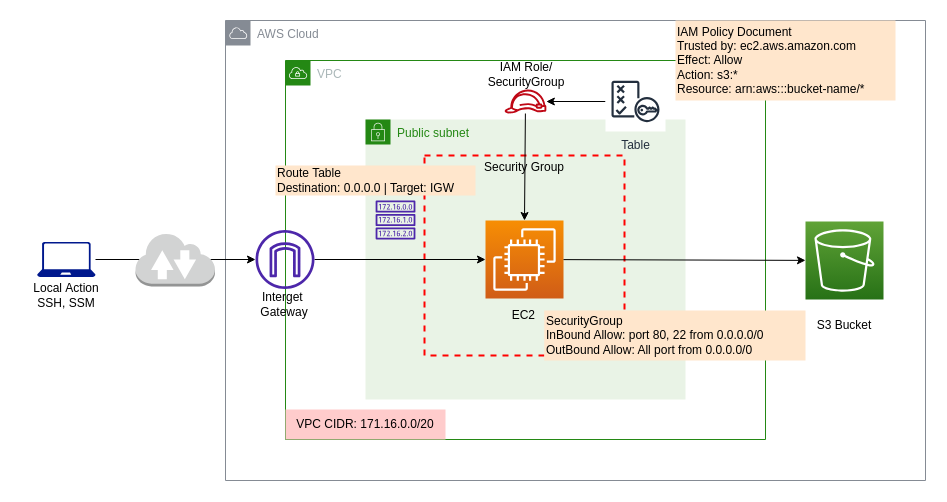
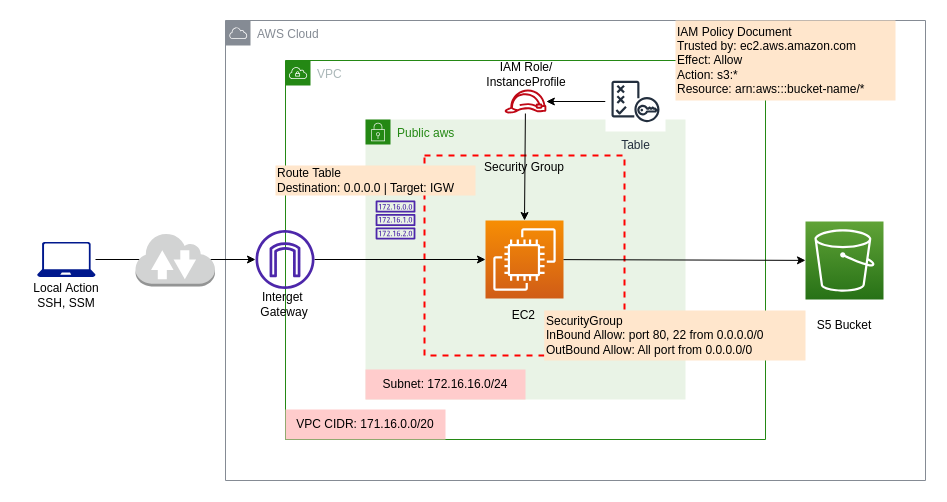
- <mxCell id="28" value="IAM Role/ SecurityGroup" style="text;html=1;strokeColor=none;fillColor=none;align=center;verticalAlign=middle;whiteSpace=wrap;rounded=0;" parent="2" vertex="1"><mxGeometry x="466" y="39" width="80" height="30" as="geometry" /></mxCell>
+ <mxCell id="28" value="IAM Role/ InstanceProfile" style="text;html=1;strokeColor=none;fillColor=none;align=center;verticalAlign=middle;whiteSpace=wrap;rounded=0;" parent="2" vertex="1"><mxGeometry x="466" y="39" width="80" height="30" as="geometry" /></mxCell>
- <mxCell id="7" value="Public subnet" style="points=[[0,0],[0.25,0],[0.5,0],[0.75,0],[1,0],[1,0.25],[1,0.5],[1,0.75],[1,1],[0.75,1],[0.5,1],[0.25,1],[0,1],[0,0.75],[0,0.5],[0,0.25]];outlineConnect=0;gradientColor=none;html=1;whiteSpace=wrap;fontSize=12;fontStyle=0;container=1;pointerEvents=0;collapsible=0;recursiveResize=0;shape=mxgraph.aws4.group;grIcon=mxgraph.aws4.group_security_group;grStroke=0;strokeColor=#248814;fillColor=#E9F3E6;verticalAlign=top;align=left;spacingLeft=30;fontColor=#248814;dashed=0;" parent="2" vertex="1"><mxGeometry x="345" y="99" width="320" height="280" as="geometry" /></mxCell>
+ <mxCell id="7" value="Public aws" style="points=[[0,0],[0.25,0],[0.5,0],[0.75,0],[1,0],[1,0.25],[1,0.5],[1,0.75],[1,1],[0.75,1],[0.5,1],[0.25,1],[0,1],[0,0.75],[0,0.5],[0,0.25]];outlineConnect=0;gradientColor=none;html=1;whiteSpace=wrap;fontSize=12;fontStyle=0;container=1;pointerEvents=0;collapsible=0;recursiveResize=0;shape=mxgraph.aws4.group;grIcon=mxgraph.aws4.group_security_group;grStroke=0;strokeColor=#248814;fillColor=#E9F3E6;verticalAlign=top;align=left;spacingLeft=30;fontColor=#248814;dashed=0;" parent="2" vertex="1"><mxGeometry x="345" y="99" width="320" height="280" as="geometry" /></mxCell>
- <mxCell id="22" value="S3 Bucket" style="text;html=1;strokeColor=none;fillColor=none;align=center;verticalAlign=middle;whiteSpace=wrap;rounded=0;" parent="2" vertex="1"><mxGeometry x="794" y="290" width="60" height="30" as="geometry" /></mxCell>
+ <mxCell id="22" value="S5 Bucket" style="text;html=1;strokeColor=none;fillColor=none;align=center;verticalAlign=middle;whiteSpace=wrap;rounded=0;" parent="2" vertex="1"><mxGeometry x="794" y="290" width="60" height="30" as="geometry" /></mxCell>
+ <mxCell id="12" value="Subnet: 172.16.16.0/24" style="text;html=1;strokeColor=none;fillColor=#FFCCCC;align=center;verticalAlign=middle;whiteSpace=wrap;rounded=0;" parent="7" vertex="1"><mxGeometry y="250" width="160" height="30" as="geometry" /></mxCell>
